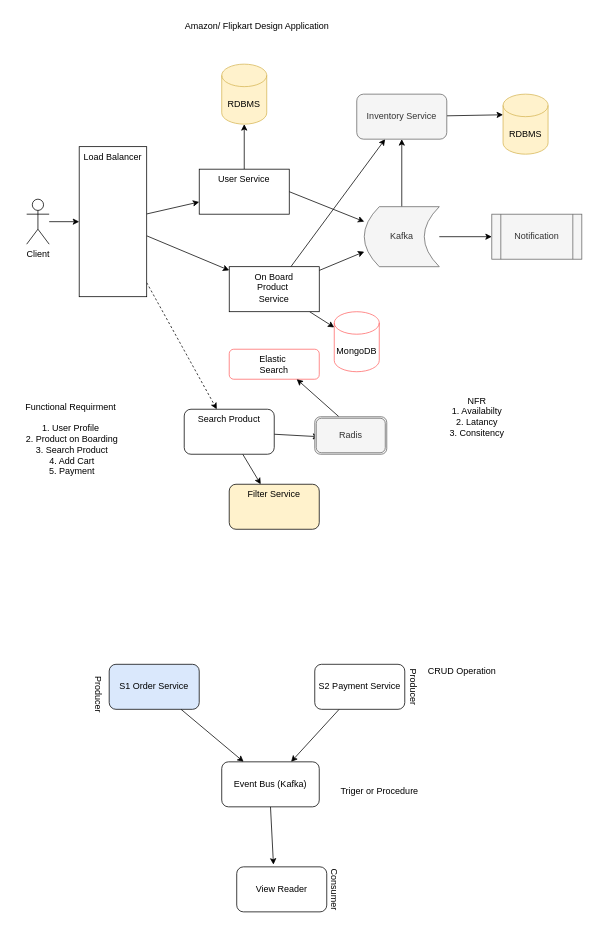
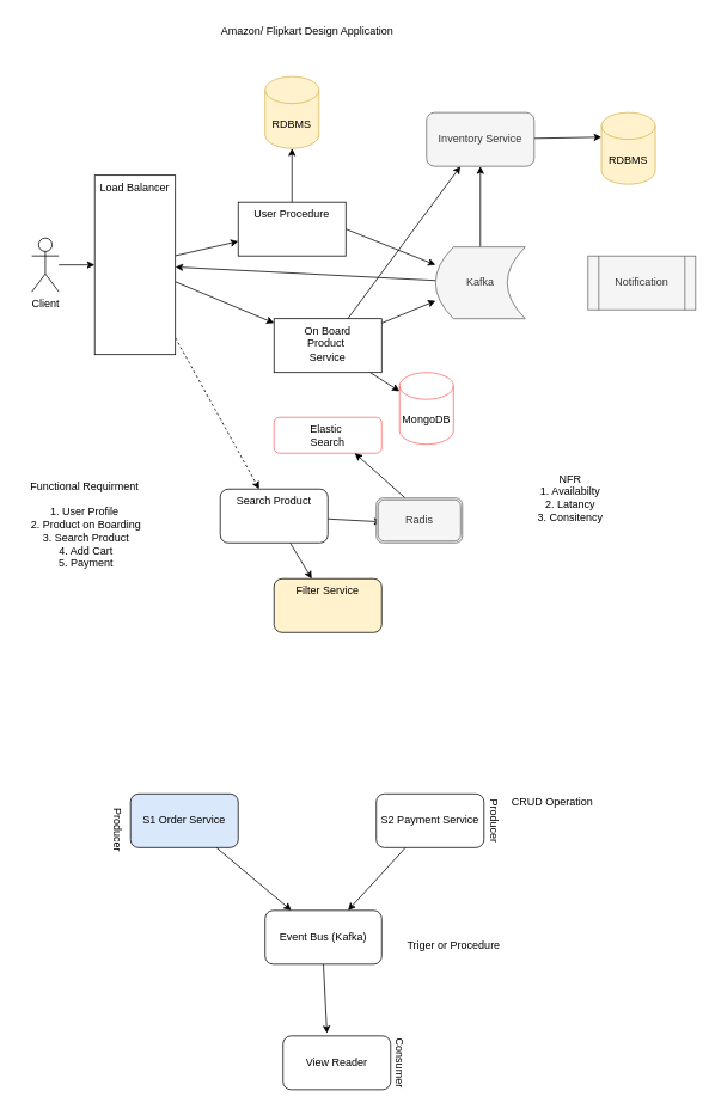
- <mxCell id="22" value="User Service" style="whiteSpace=wrap;html=1;verticalAlign=top;" parent="1" vertex="1"><mxGeometry x="265" y="225" width="120" height="60" as="geometry" /></mxCell>
+ <mxCell id="22" value="User Procedure" style="whiteSpace=wrap;html=1;verticalAlign=top;" parent="1" vertex="1"><mxGeometry x="265" y="225" width="120" height="60" as="geometry" /></mxCell>
- <mxCell id="30" value="" style="edgeStyle=none;html=1;" parent="1" source="31" target="35" edge="1"><mxGeometry relative="1" as="geometry" /></mxCell>
+ <mxCell id="30" value="" style="edgeStyle=none;html=1;" parent="1" source="31" target="19" edge="1"><mxGeometry relative="1" as="geometry" /></mxCell>
